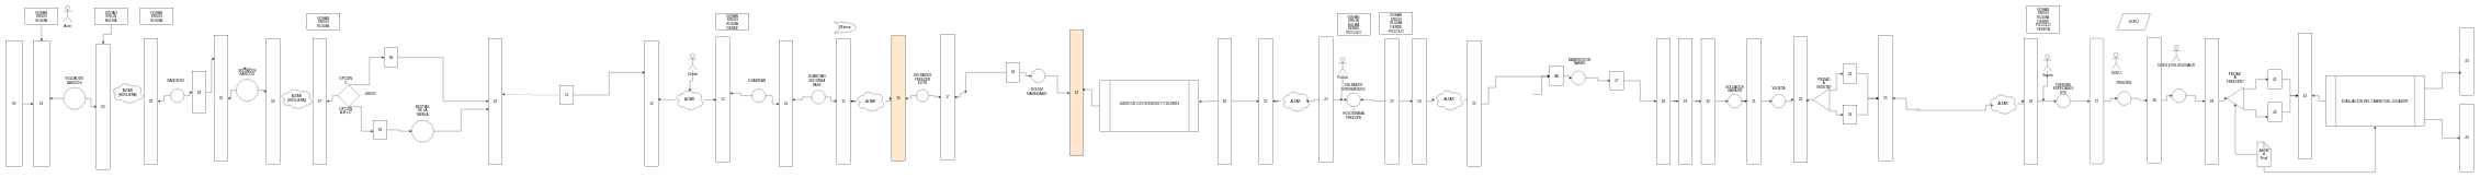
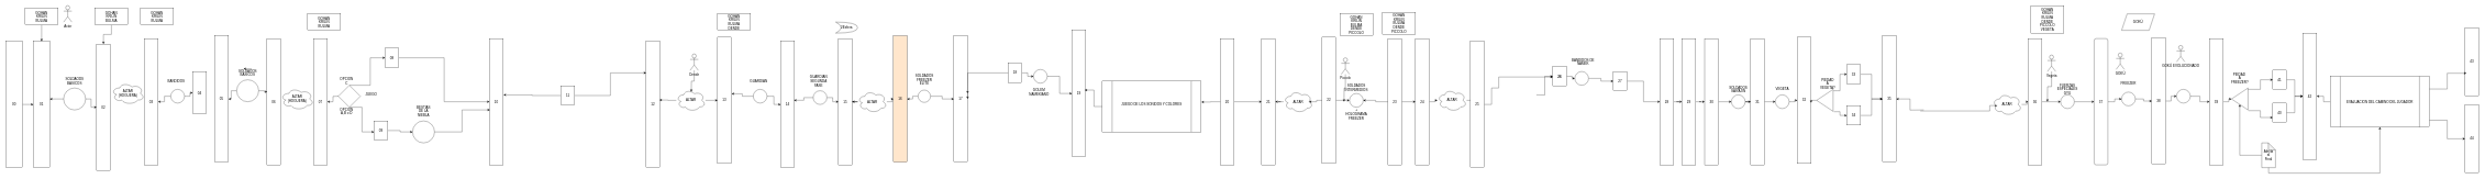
- <mxCell id="53" style="edgeStyle=orthogonalEdgeStyle;rounded=0;orthogonalLoop=1;jettySize=auto;html=1;entryX=0.025;entryY=0.185;entryDx=0;entryDy=0;entryPerimeter=0;" parent="1" source="51" target="17" edge="1"><mxGeometry relative="1" as="geometry" /></mxCell>
- <mxCell id="79" value="19" style="rounded=0;whiteSpace=wrap;html=1;fillColor=#ffe6cc;" parent="1" vertex="1"><mxGeometry x="3900" y="110" width="50" height="460" as="geometry" /></mxCell>
+ <mxCell id="79" value="19" style="rounded=0;whiteSpace=wrap;html=1;" parent="1" vertex="1"><mxGeometry x="3900" y="110" width="50" height="460" as="geometry" /></mxCell>
- <mxCell id="66" style="edgeStyle=orthogonalEdgeStyle;rounded=0;orthogonalLoop=1;jettySize=auto;html=1;entryX=1.025;entryY=0.446;entryDx=0;entryDy=0;entryPerimeter=0;exitX=0;exitY=0.5;exitDx=0;exitDy=0;dashed=1;" parent="1" source="69" target="29" edge="1"><mxGeometry relative="1" as="geometry"><mxPoint x="1920" y="345" as="sourcePoint" /></mxGeometry></mxCell>
+ <mxCell id="66" style="edgeStyle=orthogonalEdgeStyle;rounded=0;orthogonalLoop=1;jettySize=auto;html=1;entryX=1.025;entryY=0.446;entryDx=0;entryDy=0;entryPerimeter=0;exitX=0;exitY=0.5;exitDx=0;exitDy=0;" parent="1" source="69" target="29" edge="1"><mxGeometry relative="1" as="geometry"><mxPoint x="1920" y="345" as="sourcePoint" /></mxGeometry></mxCell>
- <mxCell id="74" value="17" style="rounded=0;whiteSpace=wrap;html=1;" parent="1" vertex="1"><mxGeometry x="3430" y="125" width="50" height="460" as="geometry" /></mxCell>
+ <mxCell id="74" value="17" style="rounded=0;whiteSpace=wrap;html=1;" parent="1" vertex="1"><mxGeometry x="3470" y="130" width="50" height="460" as="geometry" /></mxCell>
